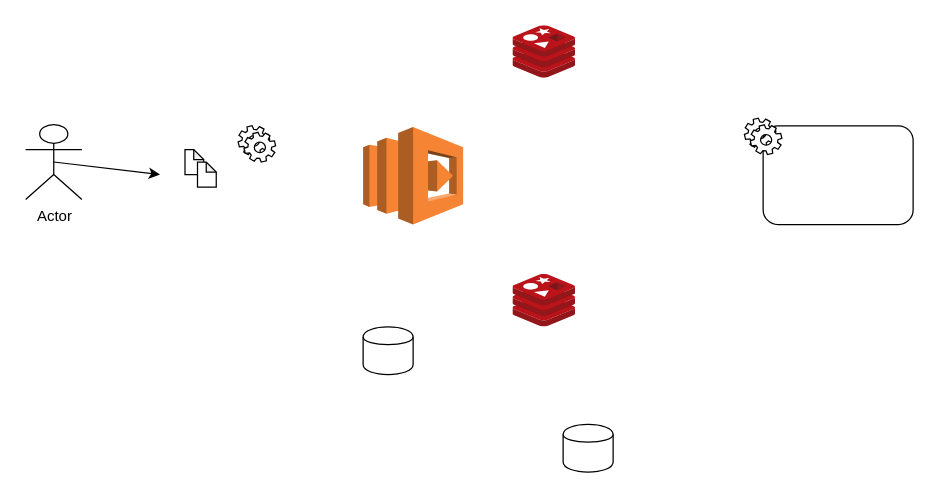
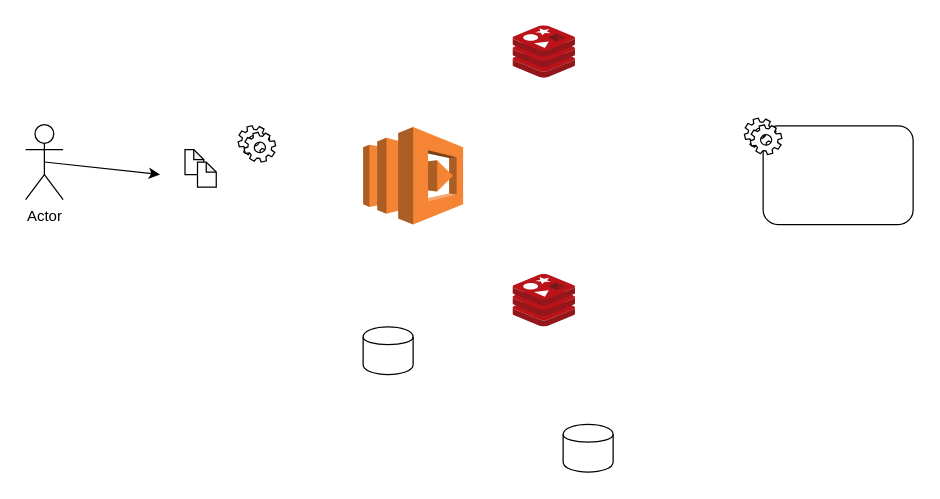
- <mxCell id="7" value="Actor" style="shape=umlActor;verticalLabelPosition=bottom;labelBackgroundColor=#ffffff;verticalAlign=top;html=1;outlineConnect=0;" vertex="1" parent="1"><mxGeometry x="20" y="99" width="45" height="60" as="geometry" /></mxCell>
+ <mxCell id="7" value="Actor" style="shape=umlActor;verticalLabelPosition=bottom;labelBackgroundColor=#ffffff;verticalAlign=top;html=1;outlineConnect=0;" vertex="1" parent="1"><mxGeometry x="20" y="99" width="30" height="60" as="geometry" /></mxCell>
